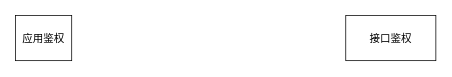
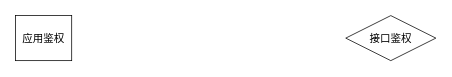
- <mxCell id="3" value="接口鉴权" style="rounded=0;whiteSpace=wrap;html=1;fontSize=14;" vertex="1" parent="1"><mxGeometry x="460" y="20" width="120" height="60" as="geometry" /></mxCell>
+ <mxCell id="3" value="接口鉴权" style="rhombus;whiteSpace=wrap;html=1;fontSize=14;" vertex="1" parent="1"><mxGeometry x="460" y="20" width="120" height="60" as="geometry" /></mxCell>
